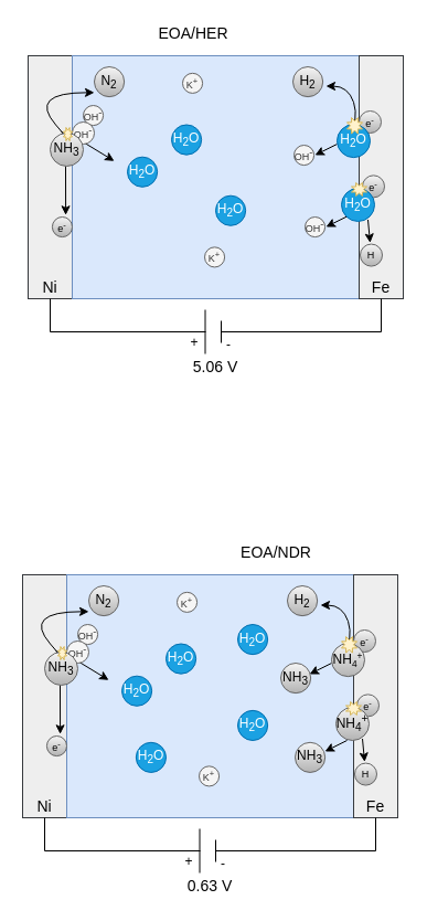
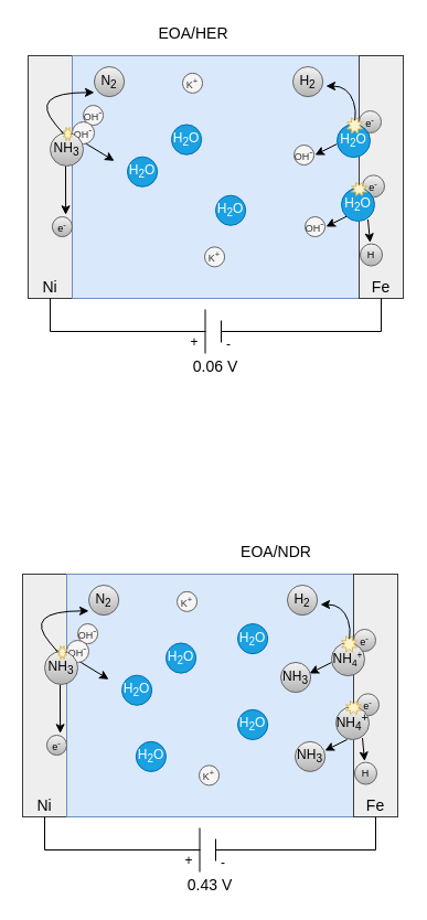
- <mxCell id="48" value="5.06 V" style="text;html=1;strokeColor=none;fillColor=none;align=center;verticalAlign=middle;whiteSpace=wrap;rounded=0;labelBackgroundColor=none;fontSize=14;fontColor=#000000;" vertex="1" parent="1"><mxGeometry x="170" y="322" width="50" height="20" as="geometry" /></mxCell>
+ <mxCell id="48" value="0.06 V" style="text;html=1;strokeColor=none;fillColor=none;align=center;verticalAlign=middle;whiteSpace=wrap;rounded=0;labelBackgroundColor=none;fontSize=14;fontColor=#000000;" vertex="1" parent="1"><mxGeometry x="170" y="322" width="50" height="20" as="geometry" /></mxCell>
- <mxCell id="97" value="0.63 V" style="text;html=1;strokeColor=none;fillColor=none;align=center;verticalAlign=middle;whiteSpace=wrap;rounded=0;labelBackgroundColor=none;fontSize=14;fontColor=#000000;" vertex="1" parent="1"><mxGeometry x="165" y="792" width="50" height="20" as="geometry" /></mxCell>
+ <mxCell id="97" value="0.43 V" style="text;html=1;strokeColor=none;fillColor=none;align=center;verticalAlign=middle;whiteSpace=wrap;rounded=0;labelBackgroundColor=none;fontSize=14;fontColor=#000000;" vertex="1" parent="1"><mxGeometry x="165" y="792" width="50" height="20" as="geometry" /></mxCell>
